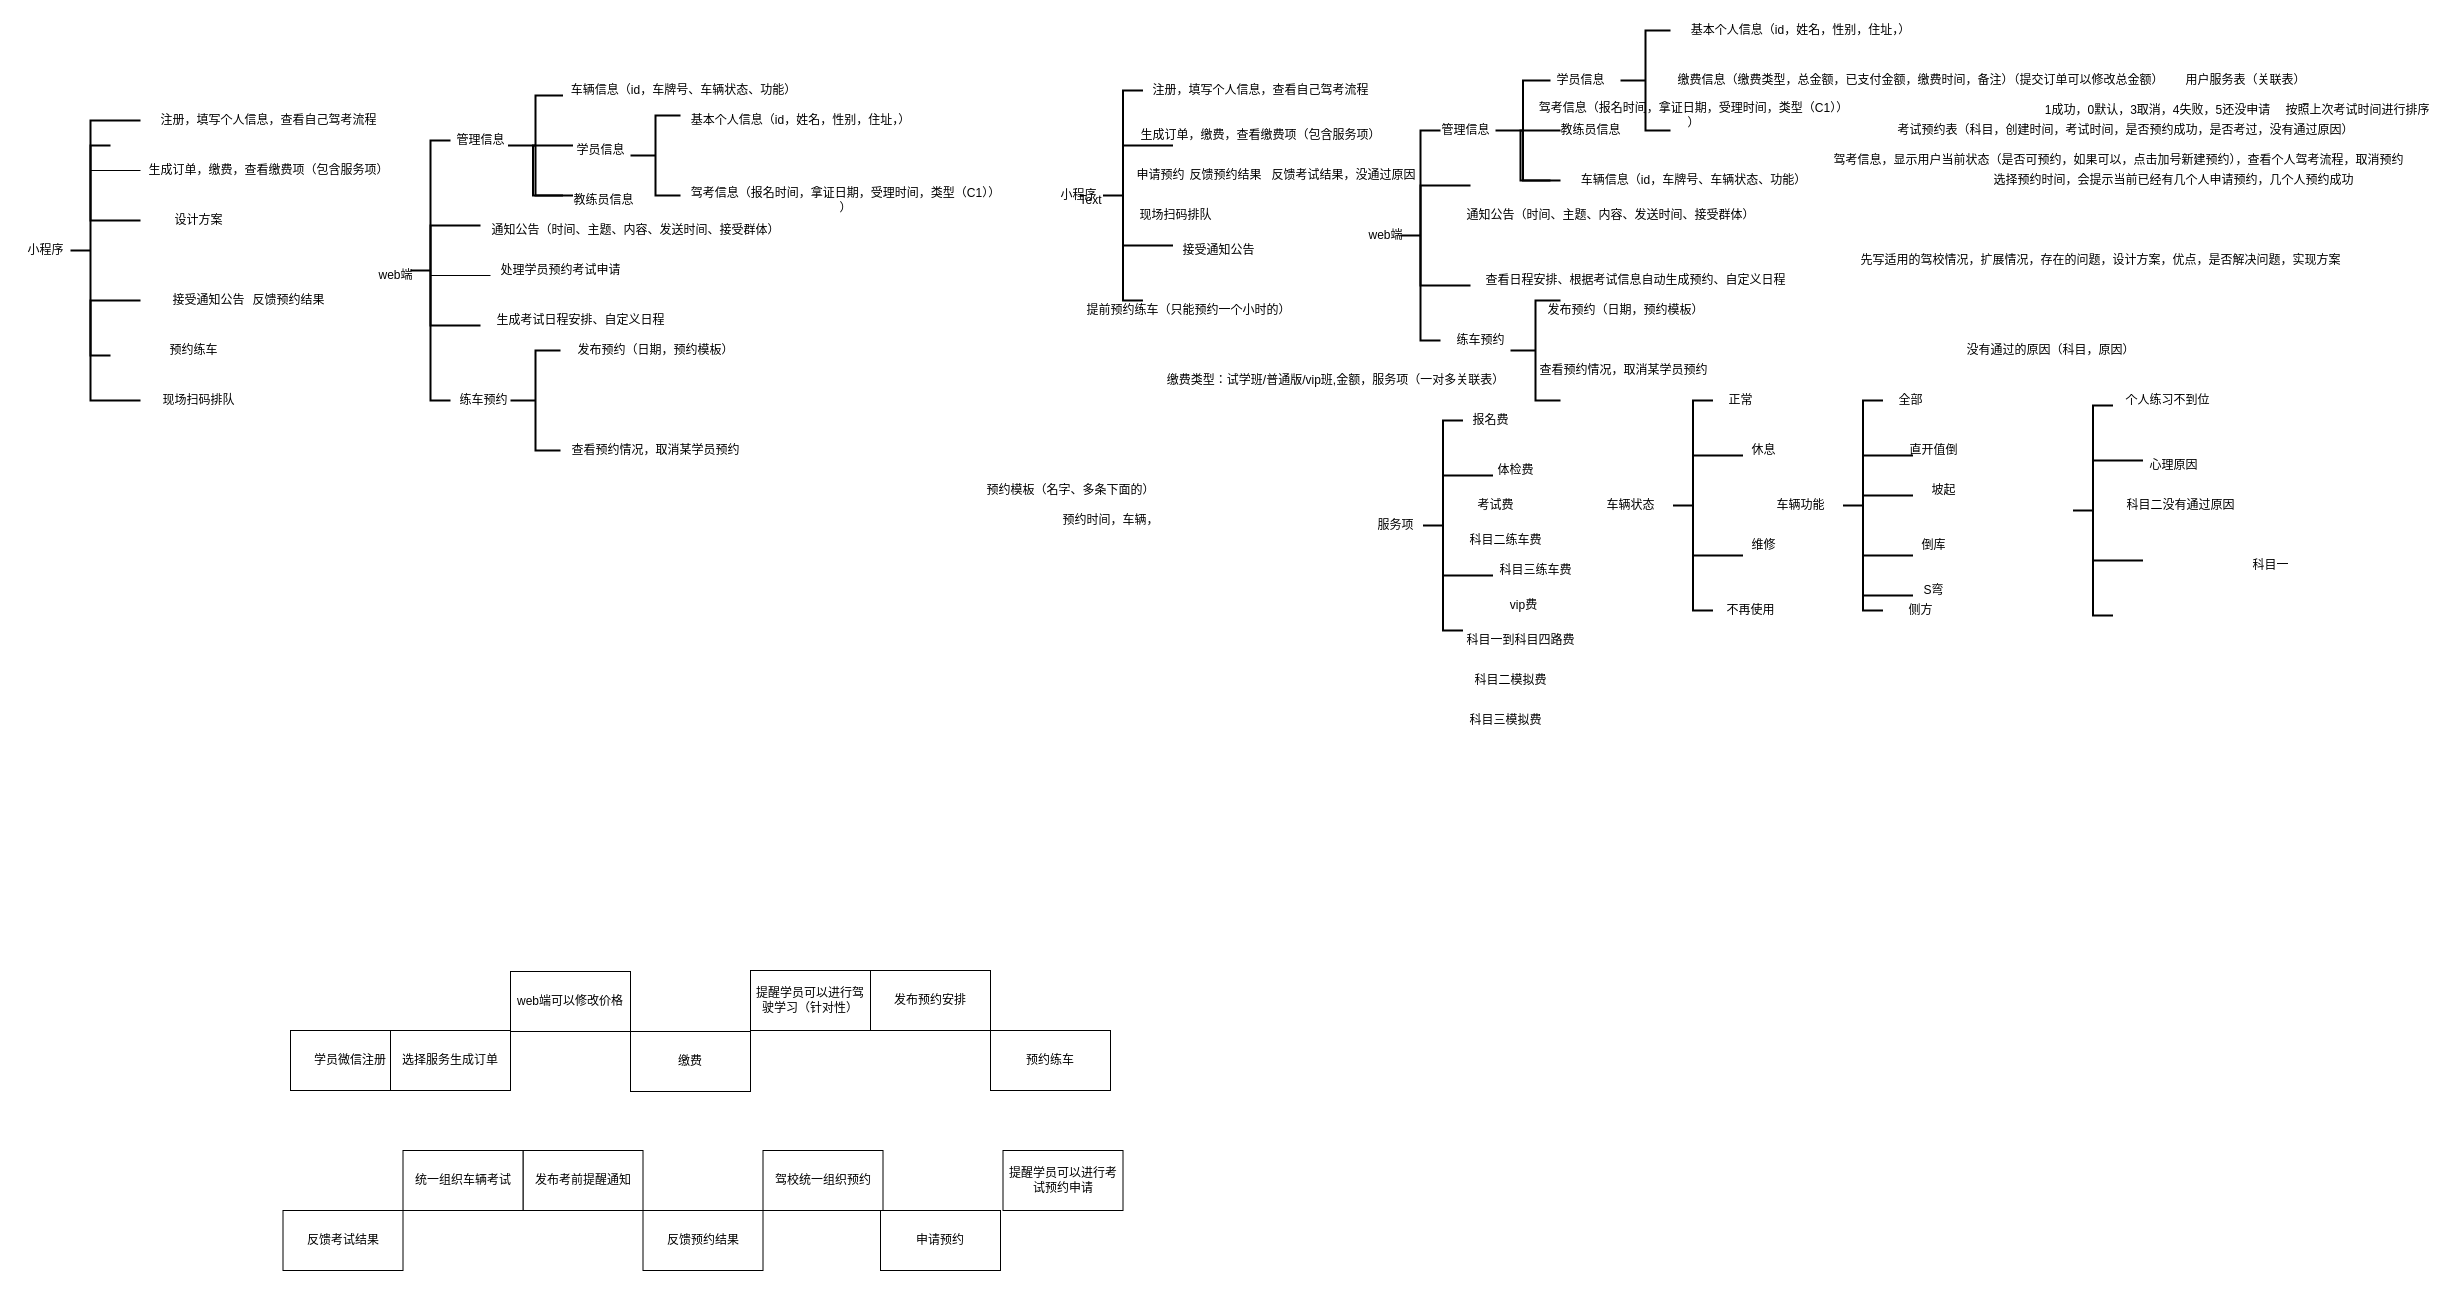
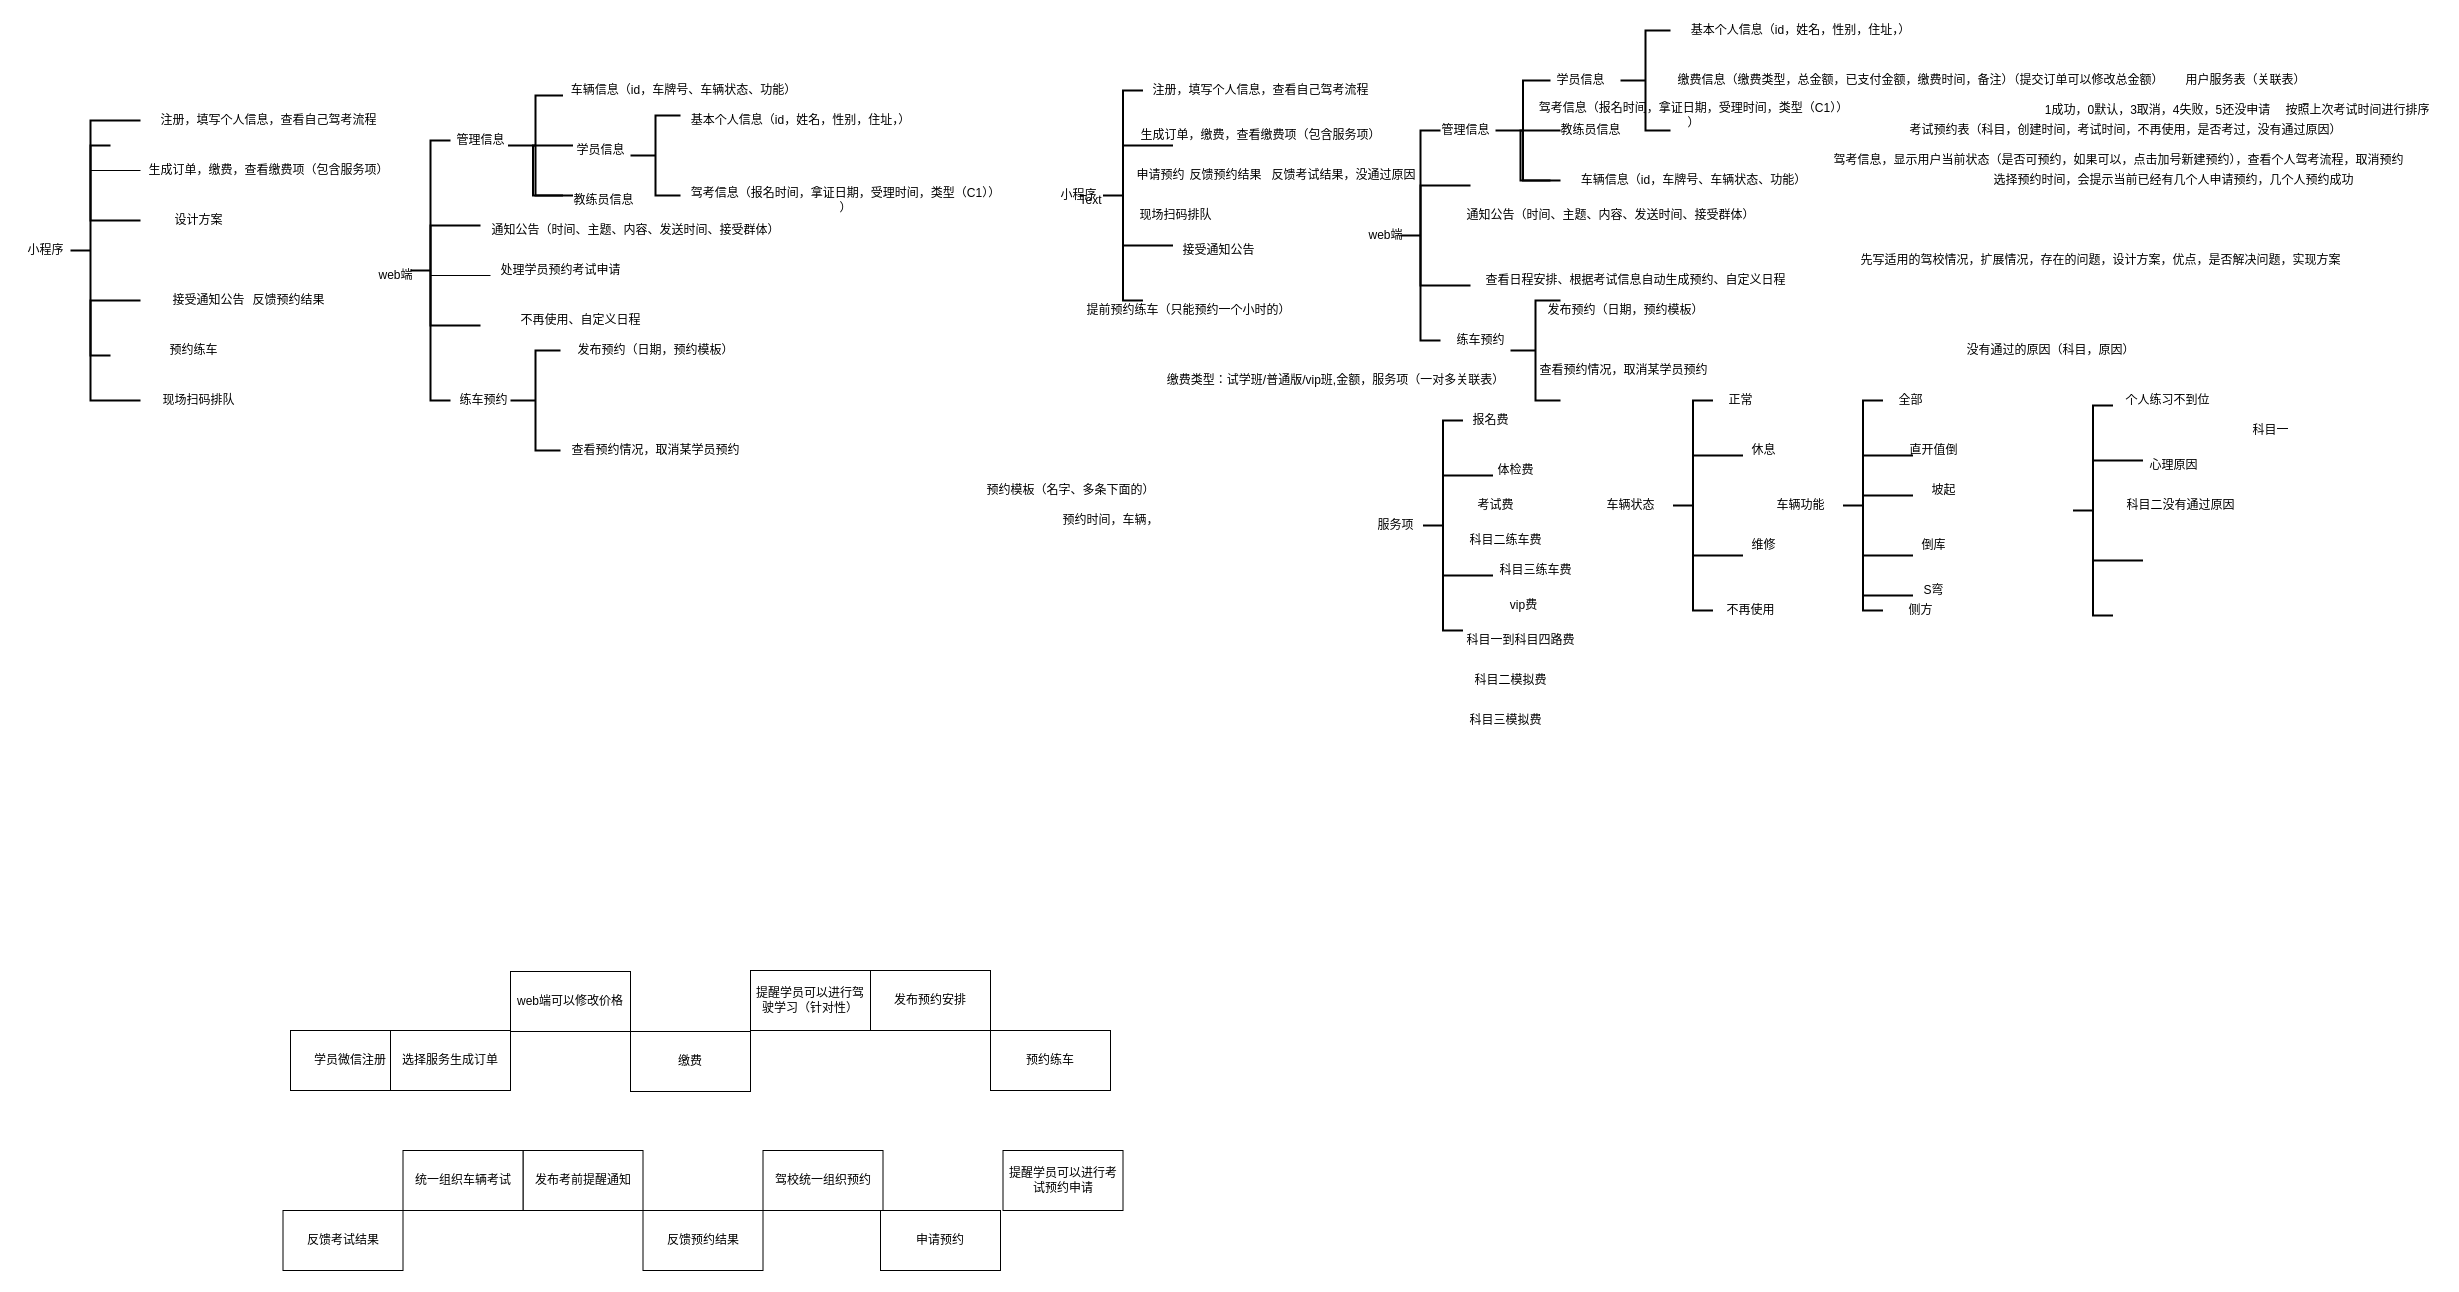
- <mxCell id="48" value="考试预约表（科目，创建时间，考试时间，是否预约成功，是否考过，没有通过原因）" style="text;html=1;resizable=0;autosize=1;align=center;verticalAlign=middle;points=[];fillColor=none;strokeColor=none;rounded=0;" parent="1" vertex="1"><mxGeometry x="1890" y="120" width="470" height="20" as="geometry" /></mxCell>
+ <mxCell id="48" value="考试预约表（科目，创建时间，考试时间，不再使用，是否考过，没有通过原因）" style="text;html=1;resizable=0;autosize=1;align=center;verticalAlign=middle;points=[];fillColor=none;strokeColor=none;rounded=0;" parent="1" vertex="1"><mxGeometry x="1890" y="120" width="470" height="20" as="geometry" /></mxCell>
- <mxCell id="124" value="生成考试日程安排、自定义日程" style="text;html=1;resizable=0;autosize=1;align=center;verticalAlign=middle;points=[];fillColor=none;strokeColor=none;rounded=0;" vertex="1" parent="1"><mxGeometry x="490" y="310" width="180" height="20" as="geometry" /></mxCell>
+ <mxCell id="124" value="不再使用、自定义日程" style="text;html=1;resizable=0;autosize=1;align=center;verticalAlign=middle;points=[];fillColor=none;strokeColor=none;rounded=0;" vertex="1" parent="1"><mxGeometry x="490" y="310" width="180" height="20" as="geometry" /></mxCell>
- <mxCell id="55" value="科目一" style="text;html=1;resizable=0;autosize=1;align=center;verticalAlign=middle;points=[];fillColor=none;strokeColor=none;rounded=0;" parent="1" vertex="1"><mxGeometry x="2245" y="555" width="50" height="20" as="geometry" /></mxCell>
+ <mxCell id="55" value="科目一" style="text;html=1;resizable=0;autosize=1;align=center;verticalAlign=middle;points=[];fillColor=none;strokeColor=none;rounded=0;" parent="1" vertex="1"><mxGeometry x="2245" y="420" width="50" height="20" as="geometry" /></mxCell>
